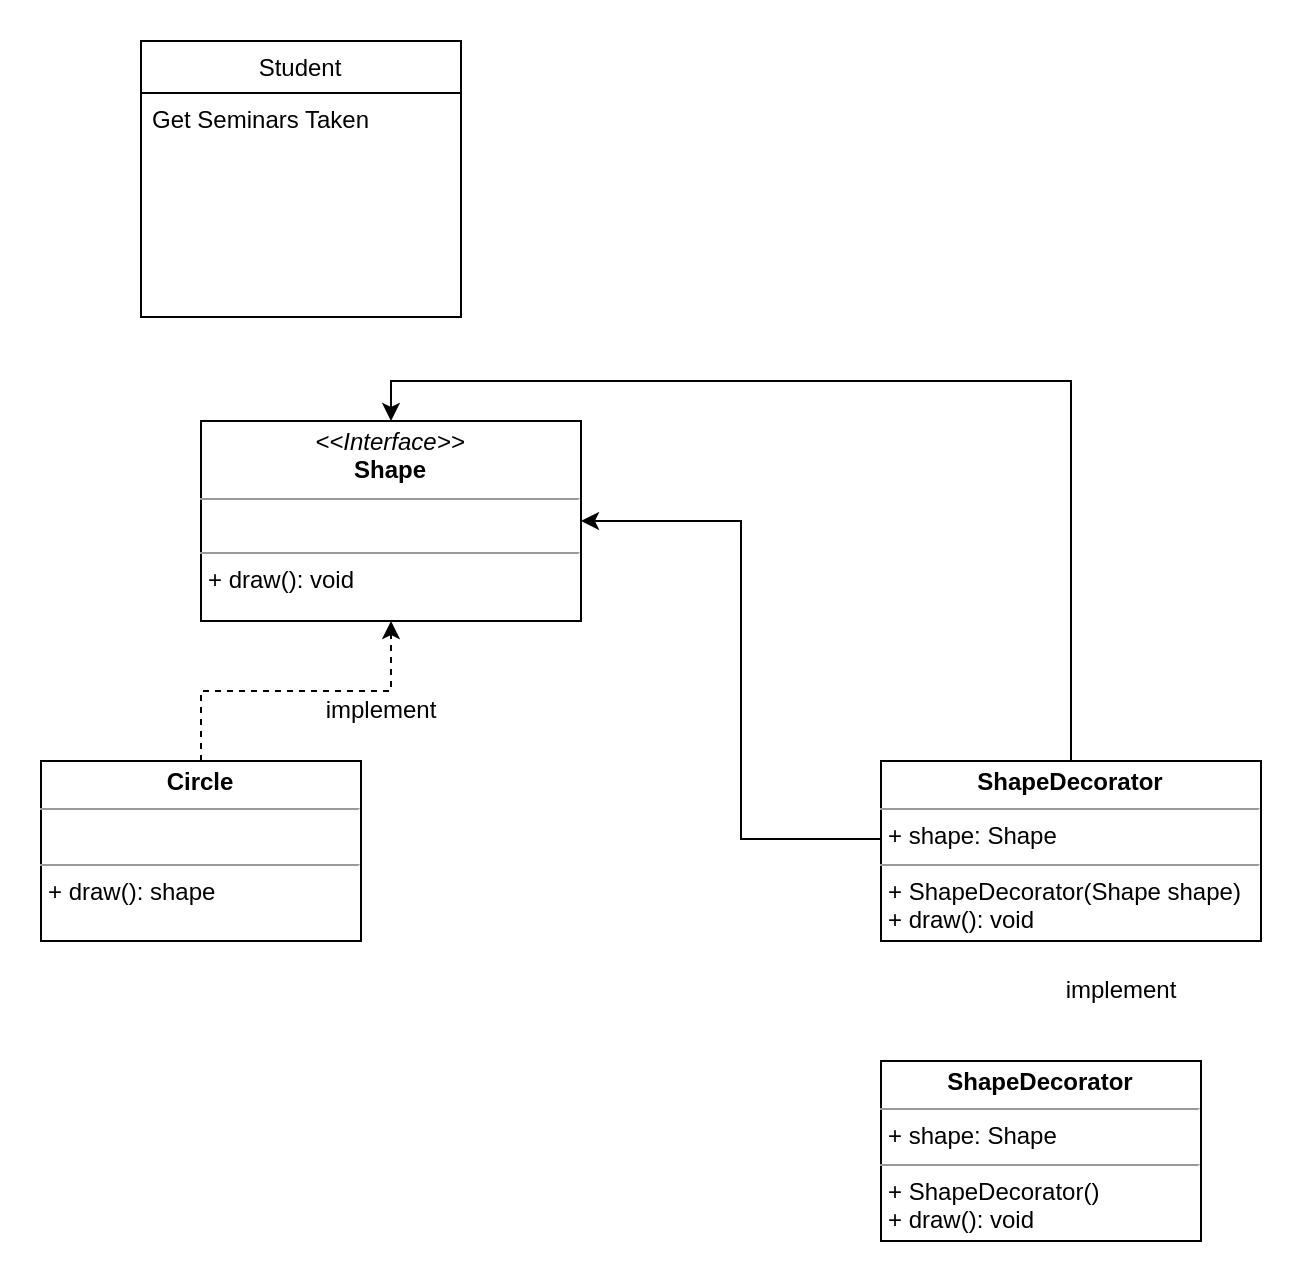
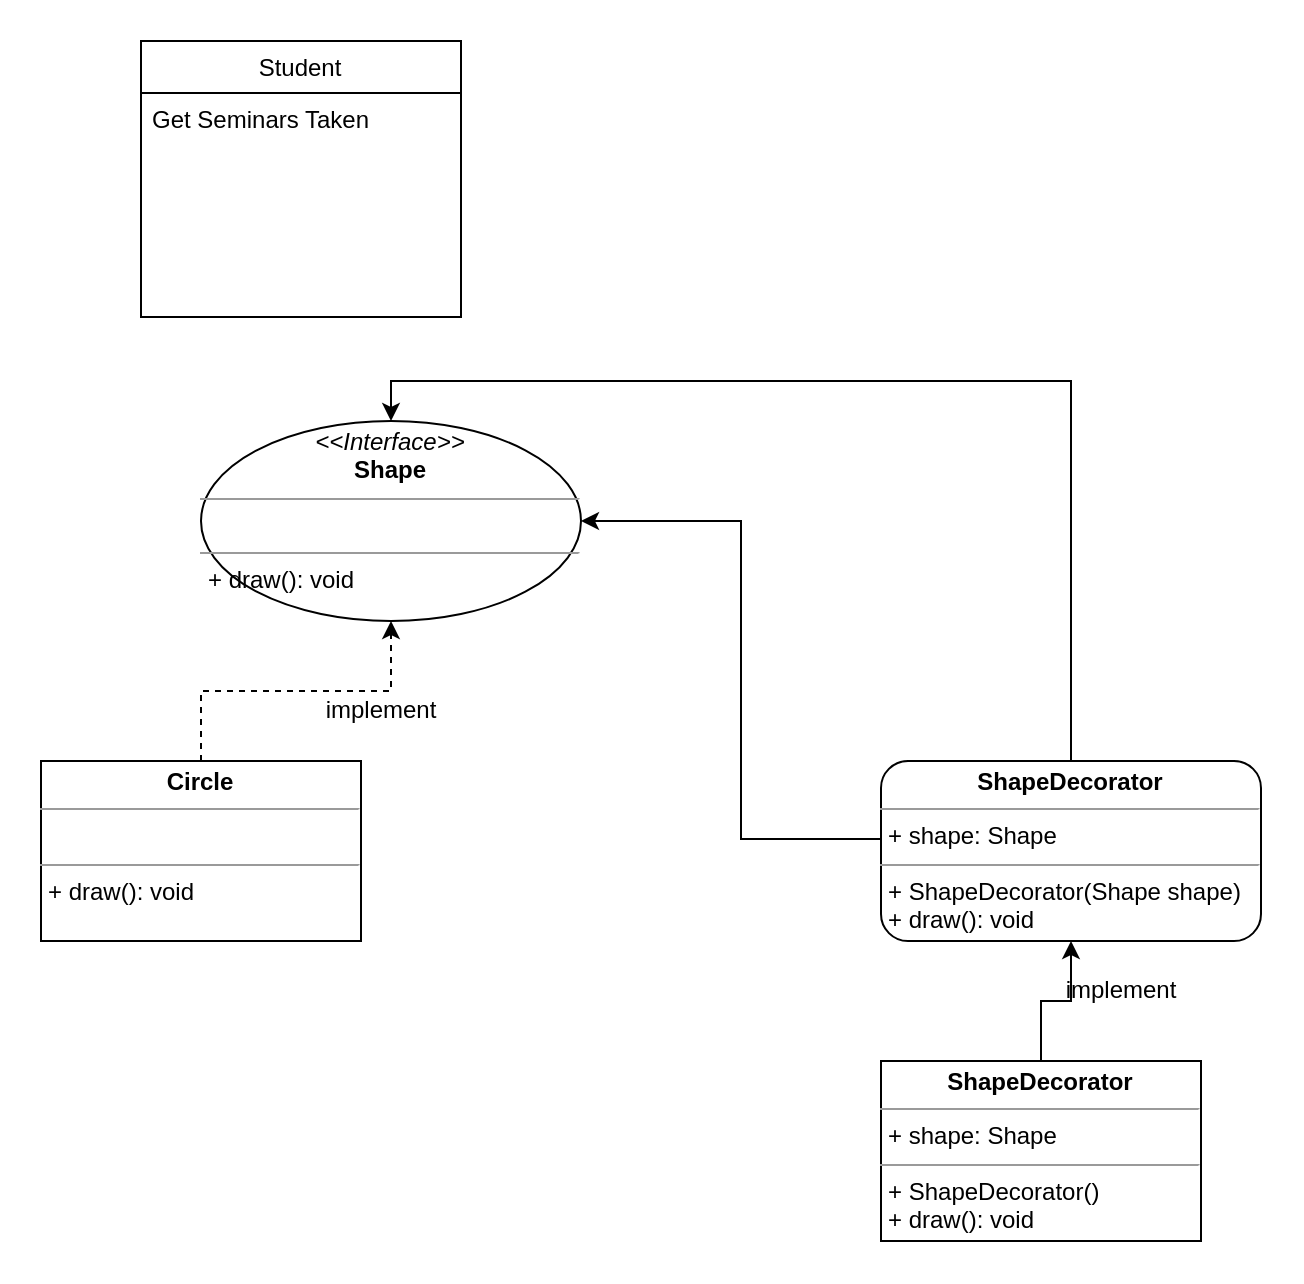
- <mxCell id="4" value="&lt;p style=&quot;margin:0px;margin-top:4px;text-align:center;&quot;&gt;&lt;i&gt;&amp;lt;&amp;lt;Interface&amp;gt;&amp;gt;&lt;/i&gt;&lt;br&gt;&lt;b&gt;Shape&lt;/b&gt;&lt;/p&gt;&lt;hr size=&quot;1&quot;&gt;&lt;p style=&quot;margin:0px;margin-left:4px;&quot;&gt;&amp;nbsp;&lt;/p&gt;&lt;hr size=&quot;1&quot;&gt;&lt;p style=&quot;margin:0px;margin-left:4px;&quot;&gt;+ draw(): void&lt;/p&gt;" style="verticalAlign=top;align=left;overflow=fill;fontSize=12;fontFamily=Helvetica;html=1;" vertex="1" parent="1"><mxGeometry x="100" y="210" width="190" height="100" as="geometry" /></mxCell>
+ <mxCell id="4" value="&lt;p style=&quot;margin:0px;margin-top:4px;text-align:center;&quot;&gt;&lt;i&gt;&amp;lt;&amp;lt;Interface&amp;gt;&amp;gt;&lt;/i&gt;&lt;br&gt;&lt;b&gt;Shape&lt;/b&gt;&lt;/p&gt;&lt;hr size=&quot;1&quot;&gt;&lt;p style=&quot;margin:0px;margin-left:4px;&quot;&gt;&amp;nbsp;&lt;/p&gt;&lt;hr size=&quot;1&quot;&gt;&lt;p style=&quot;margin:0px;margin-left:4px;&quot;&gt;+ draw(): void&lt;/p&gt;" style="ellipse;verticalAlign=top;align=left;overflow=fill;fontSize=12;fontFamily=Helvetica;html=1;" vertex="1" parent="1"><mxGeometry x="100" y="210" width="190" height="100" as="geometry" /></mxCell>
- <mxCell id="6" value="&lt;p style=&quot;margin:0px;margin-top:4px;text-align:center;&quot;&gt;&lt;b&gt;Circle&lt;/b&gt;&lt;/p&gt;&lt;hr size=&quot;1&quot;&gt;&lt;p style=&quot;margin:0px;margin-left:4px;&quot;&gt;&amp;nbsp;&lt;/p&gt;&lt;hr size=&quot;1&quot;&gt;&lt;p style=&quot;margin:0px;margin-left:4px;&quot;&gt;+ draw(): shape&lt;/p&gt;" style="verticalAlign=top;align=left;overflow=fill;fontSize=12;fontFamily=Helvetica;html=1;" vertex="1" parent="1"><mxGeometry x="20" y="380" width="160" height="90" as="geometry" /></mxCell>
+ <mxCell id="6" value="&lt;p style=&quot;margin:0px;margin-top:4px;text-align:center;&quot;&gt;&lt;b&gt;Circle&lt;/b&gt;&lt;/p&gt;&lt;hr size=&quot;1&quot;&gt;&lt;p style=&quot;margin:0px;margin-left:4px;&quot;&gt;&amp;nbsp;&lt;/p&gt;&lt;hr size=&quot;1&quot;&gt;&lt;p style=&quot;margin:0px;margin-left:4px;&quot;&gt;+ draw(): void&lt;/p&gt;" style="verticalAlign=top;align=left;overflow=fill;fontSize=12;fontFamily=Helvetica;html=1;" vertex="1" parent="1"><mxGeometry x="20" y="380" width="160" height="90" as="geometry" /></mxCell>
- <mxCell id="9" value="&lt;p style=&quot;margin:0px;margin-top:4px;text-align:center;&quot;&gt;&lt;b&gt;ShapeDecorator&lt;/b&gt;&lt;/p&gt;&lt;hr size=&quot;1&quot;&gt;&lt;p style=&quot;margin:0px;margin-left:4px;&quot;&gt;+ shape: Shape&lt;/p&gt;&lt;hr size=&quot;1&quot;&gt;&lt;p style=&quot;margin:0px;margin-left:4px;&quot;&gt;+ ShapeDecorator(Shape shape)&lt;/p&gt;&lt;p style=&quot;margin:0px;margin-left:4px;&quot;&gt;+ draw(): void&lt;/p&gt;" style="verticalAlign=top;align=left;overflow=fill;fontSize=12;fontFamily=Helvetica;html=1;" vertex="1" parent="1"><mxGeometry x="440" y="380" width="190" height="90" as="geometry" /></mxCell>
+ <mxCell id="9" value="&lt;p style=&quot;margin:0px;margin-top:4px;text-align:center;&quot;&gt;&lt;b&gt;ShapeDecorator&lt;/b&gt;&lt;/p&gt;&lt;hr size=&quot;1&quot;&gt;&lt;p style=&quot;margin:0px;margin-left:4px;&quot;&gt;+ shape: Shape&lt;/p&gt;&lt;hr size=&quot;1&quot;&gt;&lt;p style=&quot;margin:0px;margin-left:4px;&quot;&gt;+ ShapeDecorator(Shape shape)&lt;/p&gt;&lt;p style=&quot;margin:0px;margin-left:4px;&quot;&gt;+ draw(): void&lt;/p&gt;" style="verticalAlign=top;align=left;overflow=fill;fontSize=12;fontFamily=Helvetica;html=1;rounded=1;" vertex="1" parent="1"><mxGeometry x="440" y="380" width="190" height="90" as="geometry" /></mxCell>
+ <mxCell id="11" style="edgeStyle=orthogonalEdgeStyle;rounded=0;orthogonalLoop=1;jettySize=auto;html=1;entryX=0.5;entryY=1;entryDx=0;entryDy=0;" edge="1" parent="1" source="12" target="9"><mxGeometry relative="1" as="geometry" /></mxCell>
